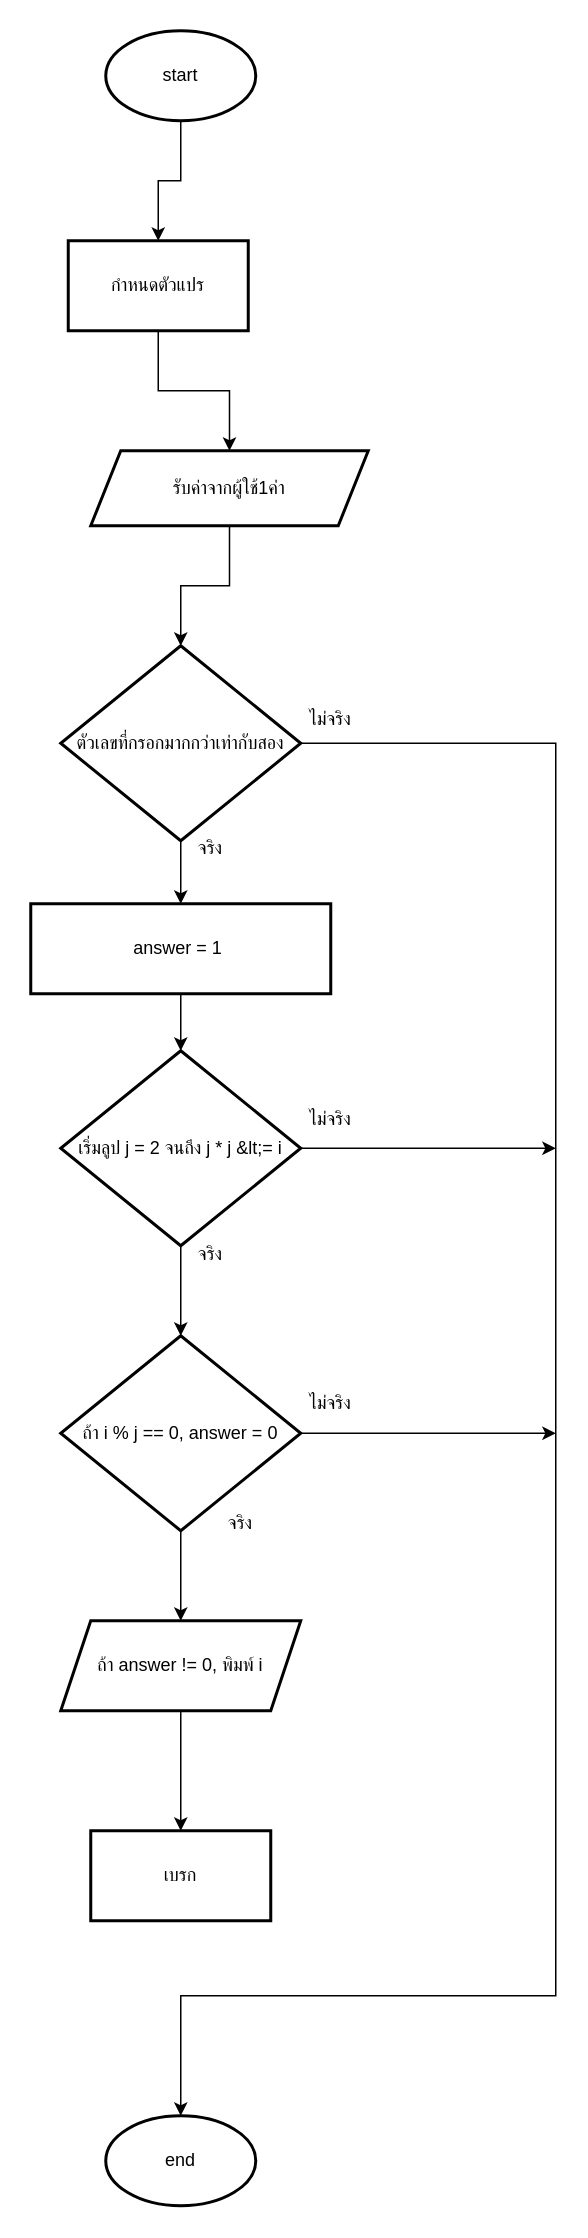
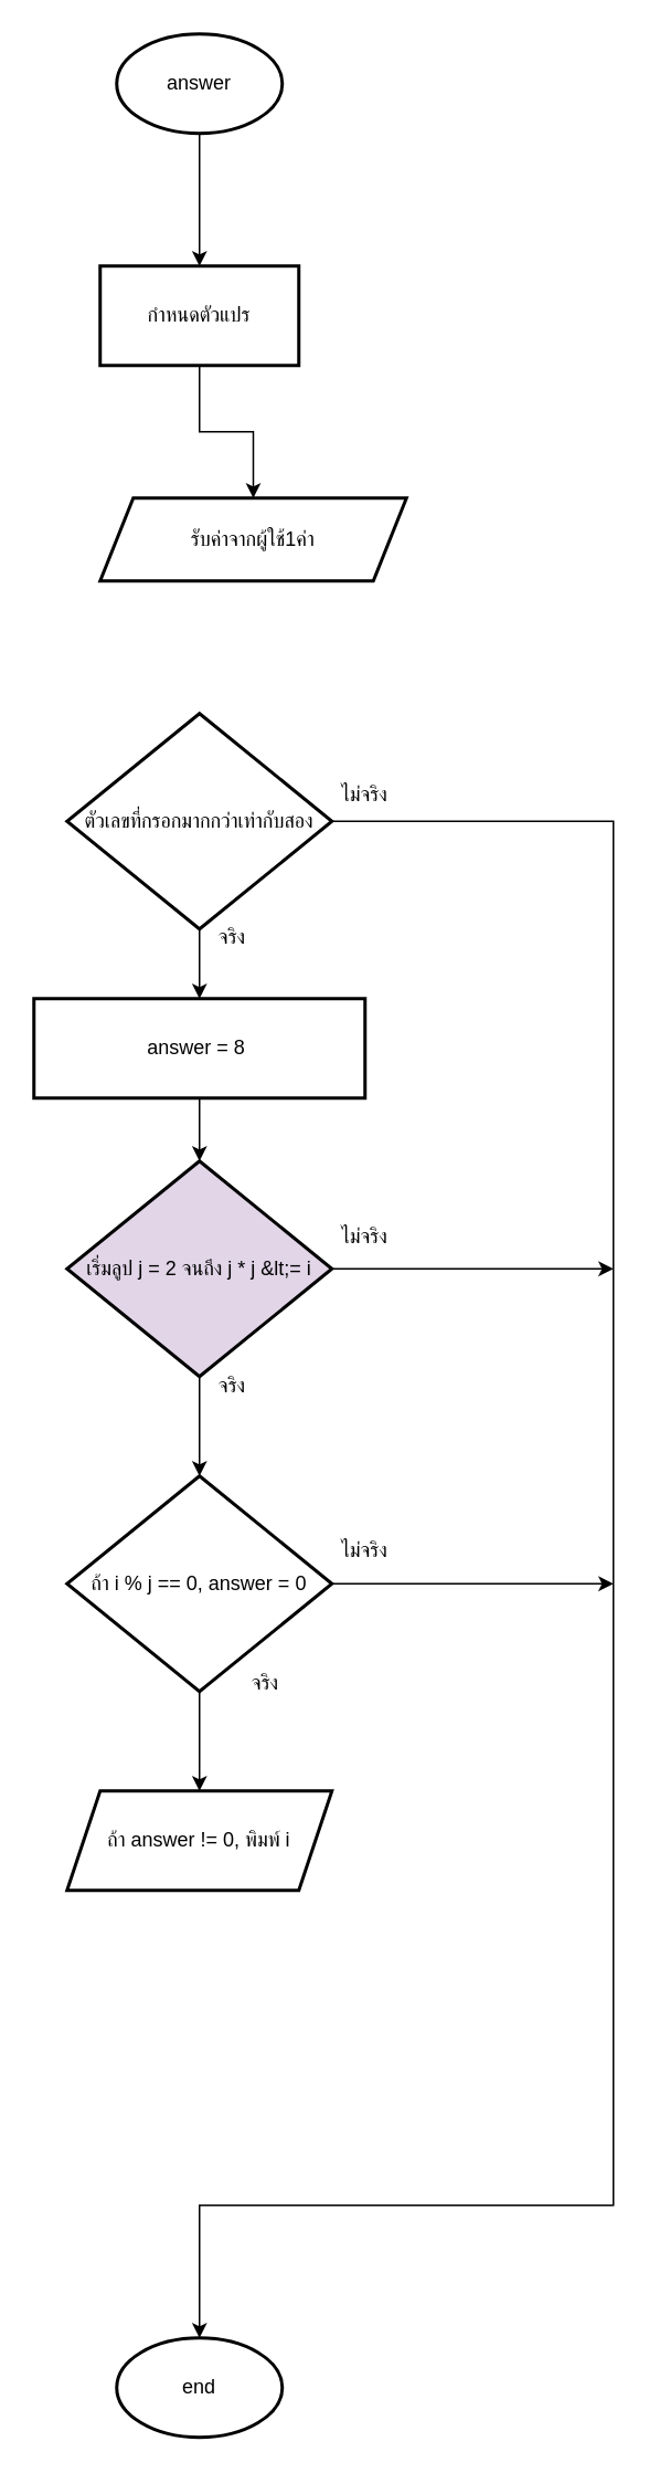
- <mxCell id="3" value="start" style="strokeWidth=2;html=1;shape=mxgraph.flowchart.start_1;whiteSpace=wrap;" vertex="1" parent="1"><mxGeometry x="70" y="20" width="100" height="60" as="geometry" /></mxCell>
+ <mxCell id="3" value="answer" style="strokeWidth=2;html=1;shape=mxgraph.flowchart.start_1;whiteSpace=wrap;" vertex="1" parent="1"><mxGeometry x="70" y="20" width="100" height="60" as="geometry" /></mxCell>
- <mxCell id="5" value="กำหนดตัวแปร" style="whiteSpace=wrap;html=1;strokeWidth=2;" vertex="1" parent="1"><mxGeometry x="45" y="160" width="120" height="60" as="geometry" /></mxCell>
+ <mxCell id="5" value="กำหนดตัวแปร" style="whiteSpace=wrap;html=1;strokeWidth=2;" vertex="1" parent="1"><mxGeometry x="60" y="160" width="120" height="60" as="geometry" /></mxCell>
- <mxCell id="6" value="" style="edgeStyle=orthogonalEdgeStyle;rounded=0;orthogonalLoop=1;jettySize=auto;html=1;" edge="1" parent="1" source="7" target="10"><mxGeometry relative="1" as="geometry" /></mxCell>
- <mxCell id="16" value="answer = 1&amp;nbsp;" style="rounded=0;whiteSpace=wrap;html=1;strokeWidth=2;" vertex="1" parent="1"><mxGeometry x="20" y="602" width="200" height="60" as="geometry" /></mxCell>
+ <mxCell id="16" value="answer = 8&amp;nbsp;" style="rounded=0;whiteSpace=wrap;html=1;strokeWidth=2;" vertex="1" parent="1"><mxGeometry x="20" y="602" width="200" height="60" as="geometry" /></mxCell>
- <mxCell id="13" value="เริ่มลูป j = 2 จนถึง j * j &amp;amp;lt;= i" style="rhombus;whiteSpace=wrap;html=1;strokeWidth=2;" vertex="1" parent="1"><mxGeometry x="40" y="700" width="160" height="130" as="geometry" /></mxCell>
+ <mxCell id="13" value="เริ่มลูป j = 2 จนถึง j * j &amp;amp;lt;= i" style="rhombus;whiteSpace=wrap;html=1;strokeWidth=2;fillColor=#e1d5e7;" vertex="1" parent="1"><mxGeometry x="40" y="700" width="160" height="130" as="geometry" /></mxCell>
- <mxCell id="25" value="" style="edgeStyle=orthogonalEdgeStyle;rounded=0;orthogonalLoop=1;jettySize=auto;html=1;" edge="1" parent="1" source="26" target="27"><mxGeometry relative="1" as="geometry" /></mxCell>
- <mxCell id="27" value="เบรก" style="whiteSpace=wrap;html=1;strokeWidth=2;" vertex="1" parent="1"><mxGeometry x="60" y="1220" width="120" height="60" as="geometry" /></mxCell>
